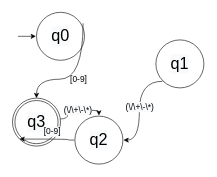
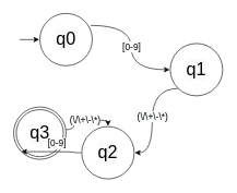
- <mxCell id="3" value="[0-9]" style="edgeStyle=orthogonalEdgeStyle;html=1;fontSize=14;exitX=0.959;exitY=0.236;exitDx=0;exitDy=0;exitPerimeter=0;curved=1;fillColor=none;labelBackgroundColor=#F9FAFB;" edge="1" parent="1" source="9" target="2"><mxGeometry relative="1" as="geometry"><mxPoint x="259" y="100" as="targetPoint" /><mxPoint x="152" y="26" as="sourcePoint" /></mxGeometry></mxCell>
+ <mxCell id="3" value="[0-9]" style="edgeStyle=orthogonalEdgeStyle;html=1;entryX=0;entryY=0.5;entryDx=0;entryDy=0;entryPerimeter=0;fontSize=14;exitX=0.959;exitY=0.236;exitDx=0;exitDy=0;exitPerimeter=0;curved=1;fillColor=none;labelBackgroundColor=#F9FAFB;" edge="1" parent="1" source="9" target="5"><mxGeometry relative="1" as="geometry"><mxPoint x="259" y="100" as="targetPoint" /><mxPoint x="152" y="26" as="sourcePoint" /></mxGeometry></mxCell>
